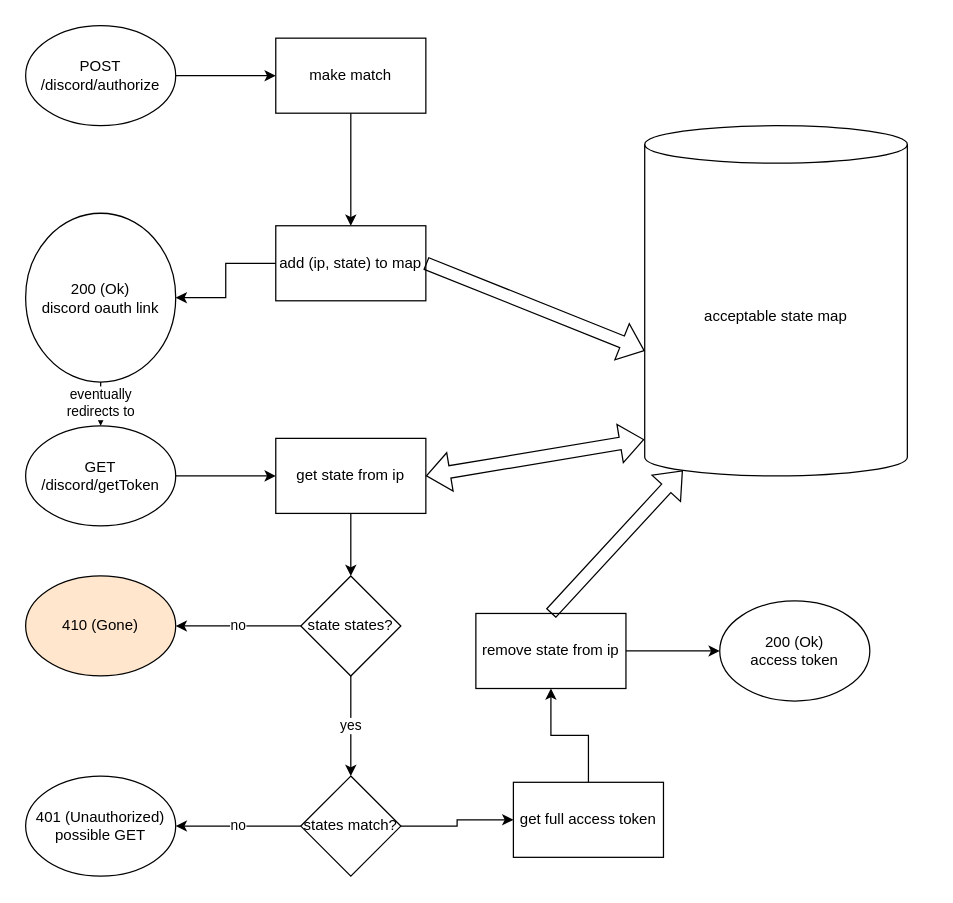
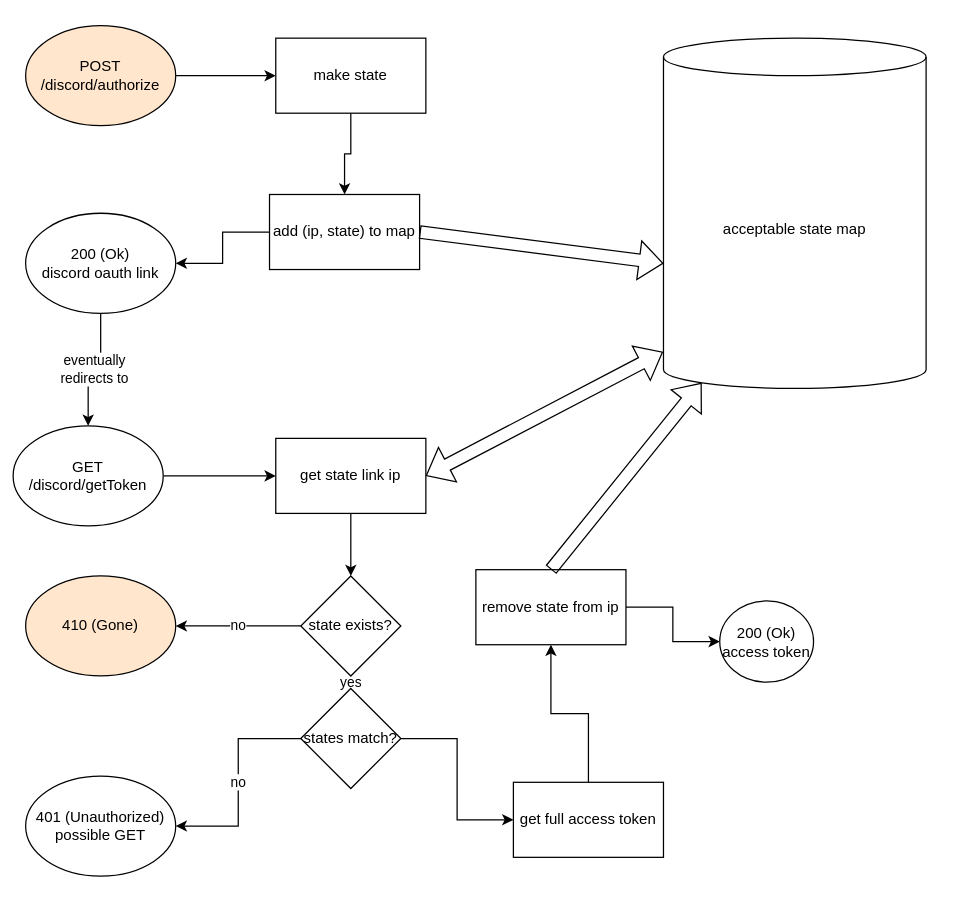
- <mxCell id="3" value="POST&lt;br&gt;/discord/authorize" style="ellipse;whiteSpace=wrap;html=1;" vertex="1" parent="1"><mxGeometry x="20" y="20" width="120" height="80" as="geometry" /></mxCell>
+ <mxCell id="3" value="POST&lt;br&gt;/discord/authorize" style="ellipse;whiteSpace=wrap;html=1;fillColor=#ffe6cc;" vertex="1" parent="1"><mxGeometry x="20" y="20" width="120" height="80" as="geometry" /></mxCell>
- <mxCell id="5" value="make match" style="rounded=0;whiteSpace=wrap;html=1;" vertex="1" parent="1"><mxGeometry x="220" y="30" width="120" height="60" as="geometry" /></mxCell>
+ <mxCell id="5" value="make state" style="rounded=0;whiteSpace=wrap;html=1;" vertex="1" parent="1"><mxGeometry x="220" y="30" width="120" height="60" as="geometry" /></mxCell>
- <mxCell id="8" value="add (ip, state) to map" style="rounded=0;whiteSpace=wrap;html=1;" vertex="1" parent="1"><mxGeometry x="220" y="180" width="120" height="60" as="geometry" /></mxCell>
+ <mxCell id="8" value="add (ip, state) to map" style="rounded=0;whiteSpace=wrap;html=1;" vertex="1" parent="1"><mxGeometry x="215" y="155" width="120" height="60" as="geometry" /></mxCell>
- <mxCell id="10" value="200 (Ok)&lt;br&gt;discord oauth link" style="ellipse;whiteSpace=wrap;html=1;" vertex="1" parent="1"><mxGeometry x="20" y="170" width="120" height="135" as="geometry" /></mxCell>
+ <mxCell id="10" value="200 (Ok)&lt;br&gt;discord oauth link" style="ellipse;whiteSpace=wrap;html=1;" vertex="1" parent="1"><mxGeometry x="20" y="170" width="120" height="80" as="geometry" /></mxCell>
- <mxCell id="6" value="acceptable state map" style="shape=cylinder3;whiteSpace=wrap;html=1;boundedLbl=1;backgroundOutline=1;size=15;" vertex="1" parent="1"><mxGeometry x="515" y="100" width="210" height="280" as="geometry" /></mxCell>
+ <mxCell id="6" value="acceptable state map" style="shape=cylinder3;whiteSpace=wrap;html=1;boundedLbl=1;backgroundOutline=1;size=15;" vertex="1" parent="1"><mxGeometry x="530" y="30" width="210" height="280" as="geometry" /></mxCell>
- <mxCell id="12" value="GET&lt;br&gt;/discord/getToken" style="ellipse;whiteSpace=wrap;html=1;" vertex="1" parent="1"><mxGeometry x="20" y="340" width="120" height="80" as="geometry" /></mxCell>
+ <mxCell id="12" value="GET&lt;br&gt;/discord/getToken" style="ellipse;whiteSpace=wrap;html=1;" vertex="1" parent="1"><mxGeometry x="10" y="340" width="120" height="80" as="geometry" /></mxCell>
- <mxCell id="14" value="get state from ip" style="rounded=0;whiteSpace=wrap;html=1;" vertex="1" parent="1"><mxGeometry x="220" y="350" width="120" height="60" as="geometry" /></mxCell>
+ <mxCell id="14" value="get state link ip" style="rounded=0;whiteSpace=wrap;html=1;" vertex="1" parent="1"><mxGeometry x="220" y="350" width="120" height="60" as="geometry" /></mxCell>
- <mxCell id="19" value="state states?" style="rhombus;whiteSpace=wrap;html=1;" vertex="1" parent="1"><mxGeometry x="240" y="460" width="80" height="80" as="geometry" /></mxCell>
+ <mxCell id="19" value="state exists?" style="rhombus;whiteSpace=wrap;html=1;" vertex="1" parent="1"><mxGeometry x="240" y="460" width="80" height="80" as="geometry" /></mxCell>
- <mxCell id="28" value="remove state from ip" style="rounded=0;whiteSpace=wrap;html=1;" vertex="1" parent="1"><mxGeometry x="380" y="490" width="120" height="60" as="geometry" /></mxCell>
+ <mxCell id="28" value="remove state from ip" style="rounded=0;whiteSpace=wrap;html=1;" vertex="1" parent="1"><mxGeometry x="380" y="455" width="120" height="60" as="geometry" /></mxCell>
- <mxCell id="30" value="200 (Ok)&lt;br&gt;access token" style="ellipse;whiteSpace=wrap;html=1;" vertex="1" parent="1"><mxGeometry x="575" y="480" width="120" height="80" as="geometry" /></mxCell>
+ <mxCell id="30" value="200 (Ok)&lt;br&gt;access token" style="ellipse;whiteSpace=wrap;html=1;" vertex="1" parent="1"><mxGeometry x="575" y="480" width="75" height="65" as="geometry" /></mxCell>
- <mxCell id="23" value="states match?" style="rhombus;whiteSpace=wrap;html=1;" vertex="1" parent="1"><mxGeometry x="240" y="620" width="80" height="80" as="geometry" /></mxCell>
+ <mxCell id="23" value="states match?" style="rhombus;whiteSpace=wrap;html=1;" vertex="1" parent="1"><mxGeometry x="240" y="550" width="80" height="80" as="geometry" /></mxCell>
